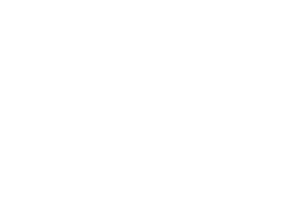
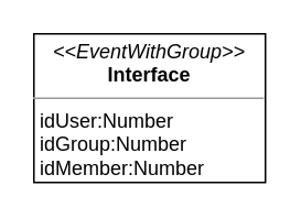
+ <mxCell id="2" value="&lt;p style=&quot;margin: 0px ; margin-top: 4px ; text-align: center&quot;&gt;&lt;i&gt;&amp;lt;&amp;lt;EventWithGroup&amp;gt;&amp;gt;&lt;/i&gt;&lt;br&gt;&lt;b&gt;Interface&lt;/b&gt;&lt;/p&gt;&lt;hr size=&quot;1&quot;&gt;&lt;p style=&quot;margin: 0px ; margin-left: 4px&quot;&gt;idUser:Number&lt;/p&gt;&lt;p style=&quot;margin: 0px ; margin-left: 4px&quot;&gt;idGroup:Number&lt;/p&gt;&lt;p style=&quot;margin: 0px ; margin-left: 4px&quot;&gt;idMember:Number&lt;/p&gt;" style="verticalAlign=top;align=left;overflow=fill;fontSize=12;fontFamily=Helvetica;html=1;" vertex="1" parent="1"><mxGeometry x="20" y="20" width="140" height="90" as="geometry" /></mxCell>
